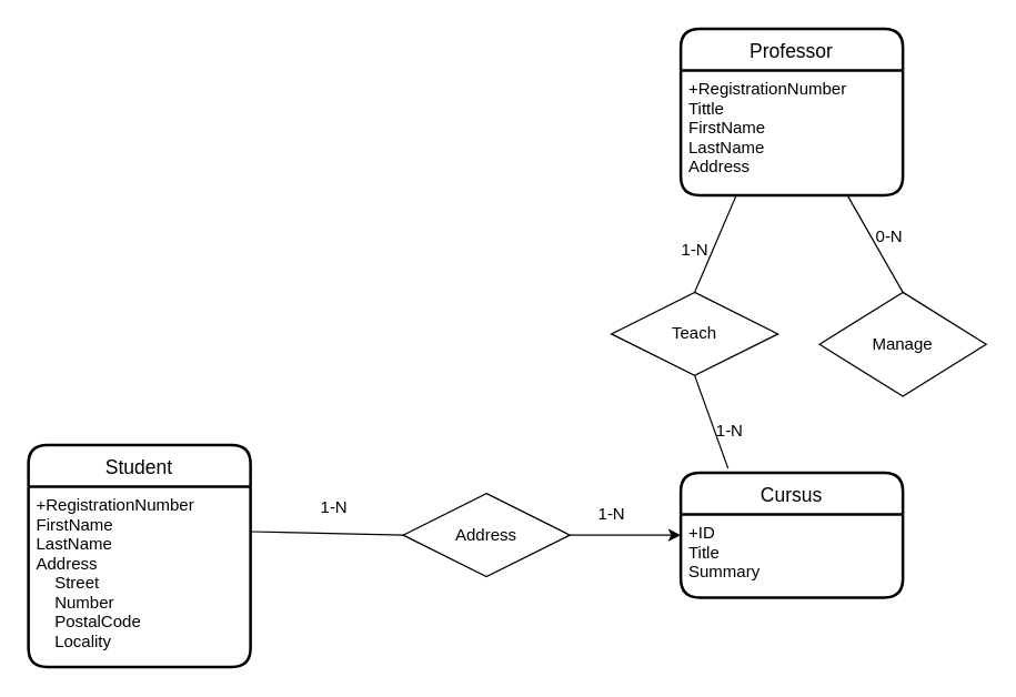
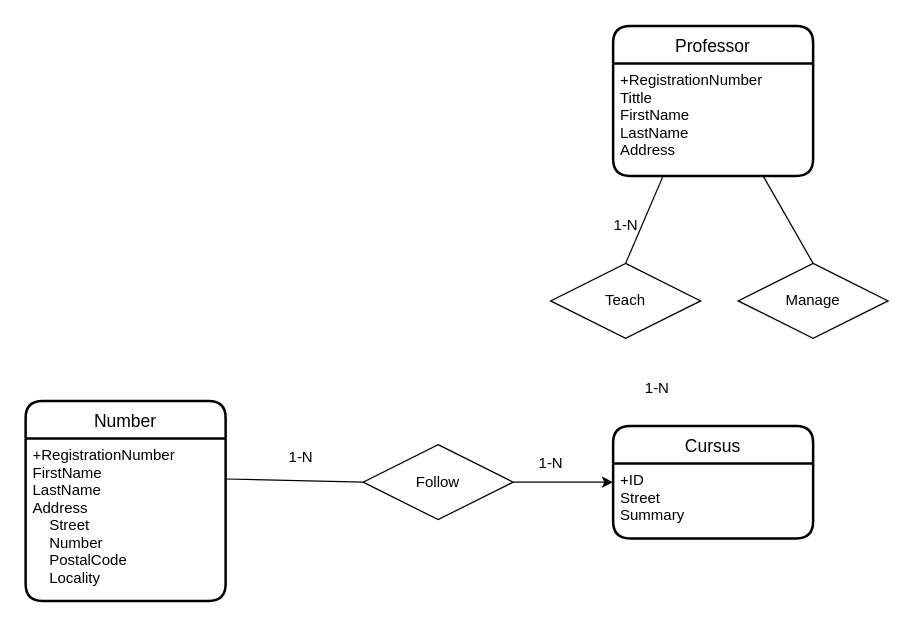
- <mxCell id="20" value="0-N" style="text;html=1;align=center;verticalAlign=middle;resizable=0;points=[];autosize=1;strokeColor=none;fillColor=none;" vertex="1" parent="1"><mxGeometry x="620" y="160" width="40" height="20" as="geometry" /></mxCell>
- <mxCell id="18" value="Manage" style="shape=rhombus;perimeter=rhombusPerimeter;whiteSpace=wrap;html=1;align=center;" vertex="1" parent="1"><mxGeometry x="590" y="210" width="120" height="75" as="geometry" /></mxCell>
+ <mxCell id="18" value="Manage" style="shape=rhombus;perimeter=rhombusPerimeter;whiteSpace=wrap;html=1;align=center;" vertex="1" parent="1"><mxGeometry x="590" y="210" width="120" height="60" as="geometry" /></mxCell>
- <mxCell id="10" value="" style="endArrow=none;html=1;rounded=0;entryX=0.5;entryY=1;entryDx=0;entryDy=0;exitX=0.213;exitY=-0.033;exitDx=0;exitDy=0;exitPerimeter=0;" edge="1" parent="1" source="4" target="8"><mxGeometry width="50" height="50" relative="1" as="geometry"><mxPoint x="490" y="170" as="sourcePoint" /><mxPoint x="540" y="120" as="targetPoint" /></mxGeometry></mxCell>
- <mxCell id="2" value="Student" style="swimlane;childLayout=stackLayout;horizontal=1;startSize=30;horizontalStack=0;rounded=1;fontSize=14;fontStyle=0;strokeWidth=2;resizeParent=0;resizeLast=1;shadow=0;dashed=0;align=center;" vertex="1" parent="1"><mxGeometry x="20" y="320" width="160" height="160" as="geometry" /></mxCell>
+ <mxCell id="2" value="Number" style="swimlane;childLayout=stackLayout;horizontal=1;startSize=30;horizontalStack=0;rounded=1;fontSize=14;fontStyle=0;strokeWidth=2;resizeParent=0;resizeLast=1;shadow=0;dashed=0;align=center;" vertex="1" parent="1"><mxGeometry x="20" y="320" width="160" height="160" as="geometry" /></mxCell>
- <mxCell id="5" value="+ID&#10;Title&#10;Summary&#10;" style="align=left;strokeColor=none;fillColor=none;spacingLeft=4;fontSize=12;verticalAlign=top;resizable=0;rotatable=0;part=1;" vertex="1" parent="4"><mxGeometry y="30" width="160" height="60" as="geometry" /></mxCell>
+ <mxCell id="5" value="+ID&#10;Street&#10;Summary&#10;" style="align=left;strokeColor=none;fillColor=none;spacingLeft=4;fontSize=12;verticalAlign=top;resizable=0;rotatable=0;part=1;" vertex="1" parent="4"><mxGeometry y="30" width="160" height="60" as="geometry" /></mxCell>
- <mxCell id="11" value="&lt;div&gt;Address&lt;/div&gt;" style="shape=rhombus;perimeter=rhombusPerimeter;whiteSpace=wrap;html=1;align=center;" vertex="1" parent="1"><mxGeometry x="290" y="355" width="120" height="60" as="geometry" /></mxCell>
+ <mxCell id="11" value="&lt;div&gt;Follow&lt;/div&gt;" style="shape=rhombus;perimeter=rhombusPerimeter;whiteSpace=wrap;html=1;align=center;" vertex="1" parent="1"><mxGeometry x="290" y="355" width="120" height="60" as="geometry" /></mxCell>
